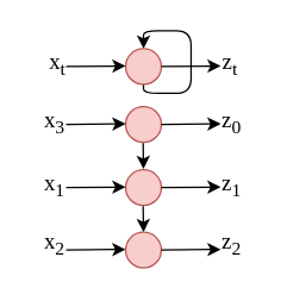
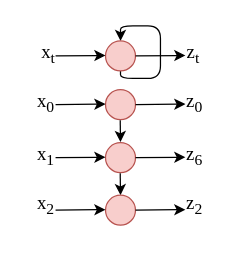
- <mxCell id="19" value="x&lt;sub&gt;3&lt;/sub&gt;" style="text;html=1;align=center;verticalAlign=middle;resizable=0;points=[];autosize=1;strokeColor=none;fillColor=none;fontFamily=Times New Roman;fontSize=15;" vertex="1" parent="1"><mxGeometry x="20" y="64" width="32" height="33" as="geometry" /></mxCell>
+ <mxCell id="19" value="x&lt;sub&gt;0&lt;/sub&gt;" style="text;html=1;align=center;verticalAlign=middle;resizable=0;points=[];autosize=1;strokeColor=none;fillColor=none;fontFamily=Times New Roman;fontSize=15;" vertex="1" parent="1"><mxGeometry x="20" y="64" width="32" height="33" as="geometry" /></mxCell>
- <mxCell id="22" value="z&lt;sub&gt;1&lt;/sub&gt;" style="text;html=1;align=center;verticalAlign=middle;resizable=0;points=[];autosize=1;strokeColor=none;fillColor=none;fontFamily=Times New Roman;fontSize=15;" vertex="1" parent="1"><mxGeometry x="139.5" y="107" width="31" height="33" as="geometry" /></mxCell>
+ <mxCell id="22" value="z&lt;sub&gt;6&lt;/sub&gt;" style="text;html=1;align=center;verticalAlign=middle;resizable=0;points=[];autosize=1;strokeColor=none;fillColor=none;fontFamily=Times New Roman;fontSize=15;" vertex="1" parent="1"><mxGeometry x="139.5" y="107" width="31" height="33" as="geometry" /></mxCell>
